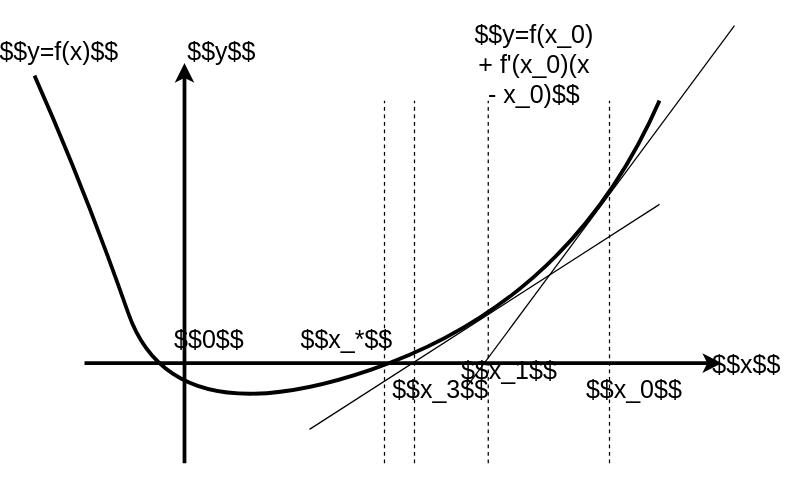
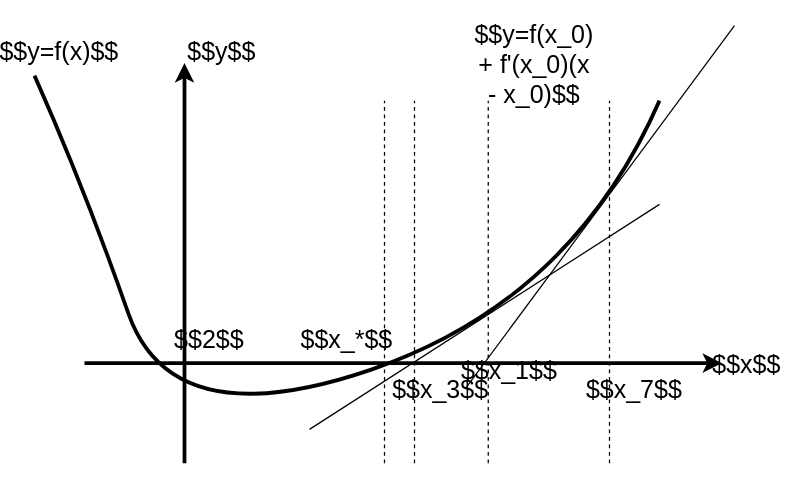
- <mxCell id="12" value="$$0$$" style="text;html=1;strokeColor=none;fillColor=none;align=center;verticalAlign=middle;whiteSpace=wrap;rounded=0;fontSize=20;" parent="1" vertex="1"><mxGeometry x="140" y="260" width="40" height="20" as="geometry" /></mxCell>
+ <mxCell id="12" value="$$2$$" style="text;html=1;strokeColor=none;fillColor=none;align=center;verticalAlign=middle;whiteSpace=wrap;rounded=0;fontSize=20;" parent="1" vertex="1"><mxGeometry x="140" y="260" width="40" height="20" as="geometry" /></mxCell>
- <mxCell id="9" value="$$x_0$$" style="text;html=1;strokeColor=none;fillColor=none;align=center;verticalAlign=middle;whiteSpace=wrap;rounded=0;fontSize=20;" parent="1" vertex="1"><mxGeometry x="480" y="300" width="40" height="20" as="geometry" /></mxCell>
+ <mxCell id="9" value="$$x_7$$" style="text;html=1;strokeColor=none;fillColor=none;align=center;verticalAlign=middle;whiteSpace=wrap;rounded=0;fontSize=20;" parent="1" vertex="1"><mxGeometry x="480" y="300" width="40" height="20" as="geometry" /></mxCell>
